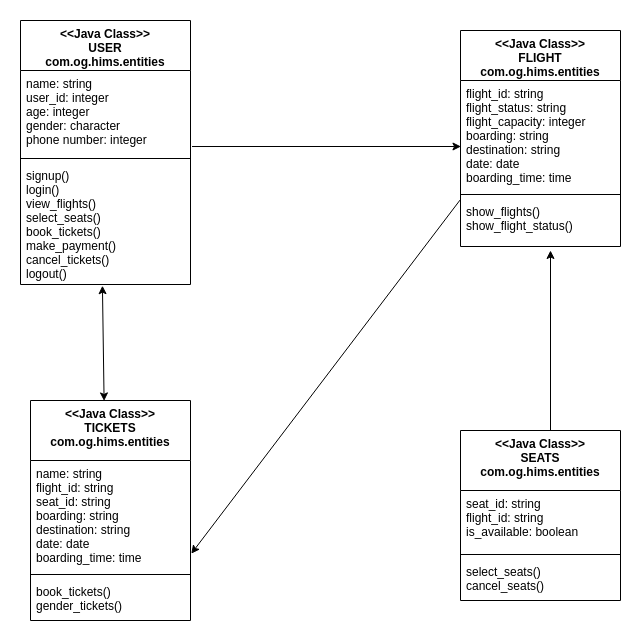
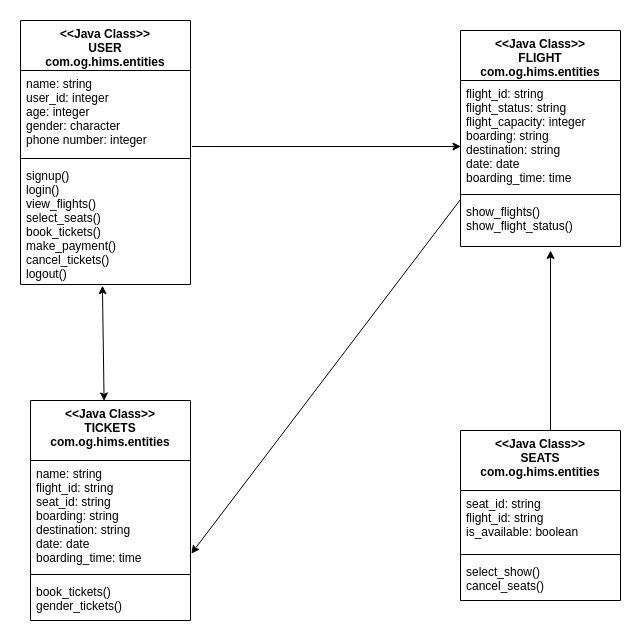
- <mxCell id="9" value="select_seats()&#10;cancel_seats()" style="text;strokeColor=none;fillColor=none;align=left;verticalAlign=top;spacingLeft=4;spacingRight=4;overflow=hidden;rotatable=0;points=[[0,0.5],[1,0.5]];portConstraint=eastwest;" parent="6" vertex="1"><mxGeometry y="128" width="160" height="42" as="geometry" /></mxCell>
+ <mxCell id="9" value="select_show()&#10;cancel_seats()" style="text;strokeColor=none;fillColor=none;align=left;verticalAlign=top;spacingLeft=4;spacingRight=4;overflow=hidden;rotatable=0;points=[[0,0.5],[1,0.5]];portConstraint=eastwest;" parent="6" vertex="1"><mxGeometry y="128" width="160" height="42" as="geometry" /></mxCell>
